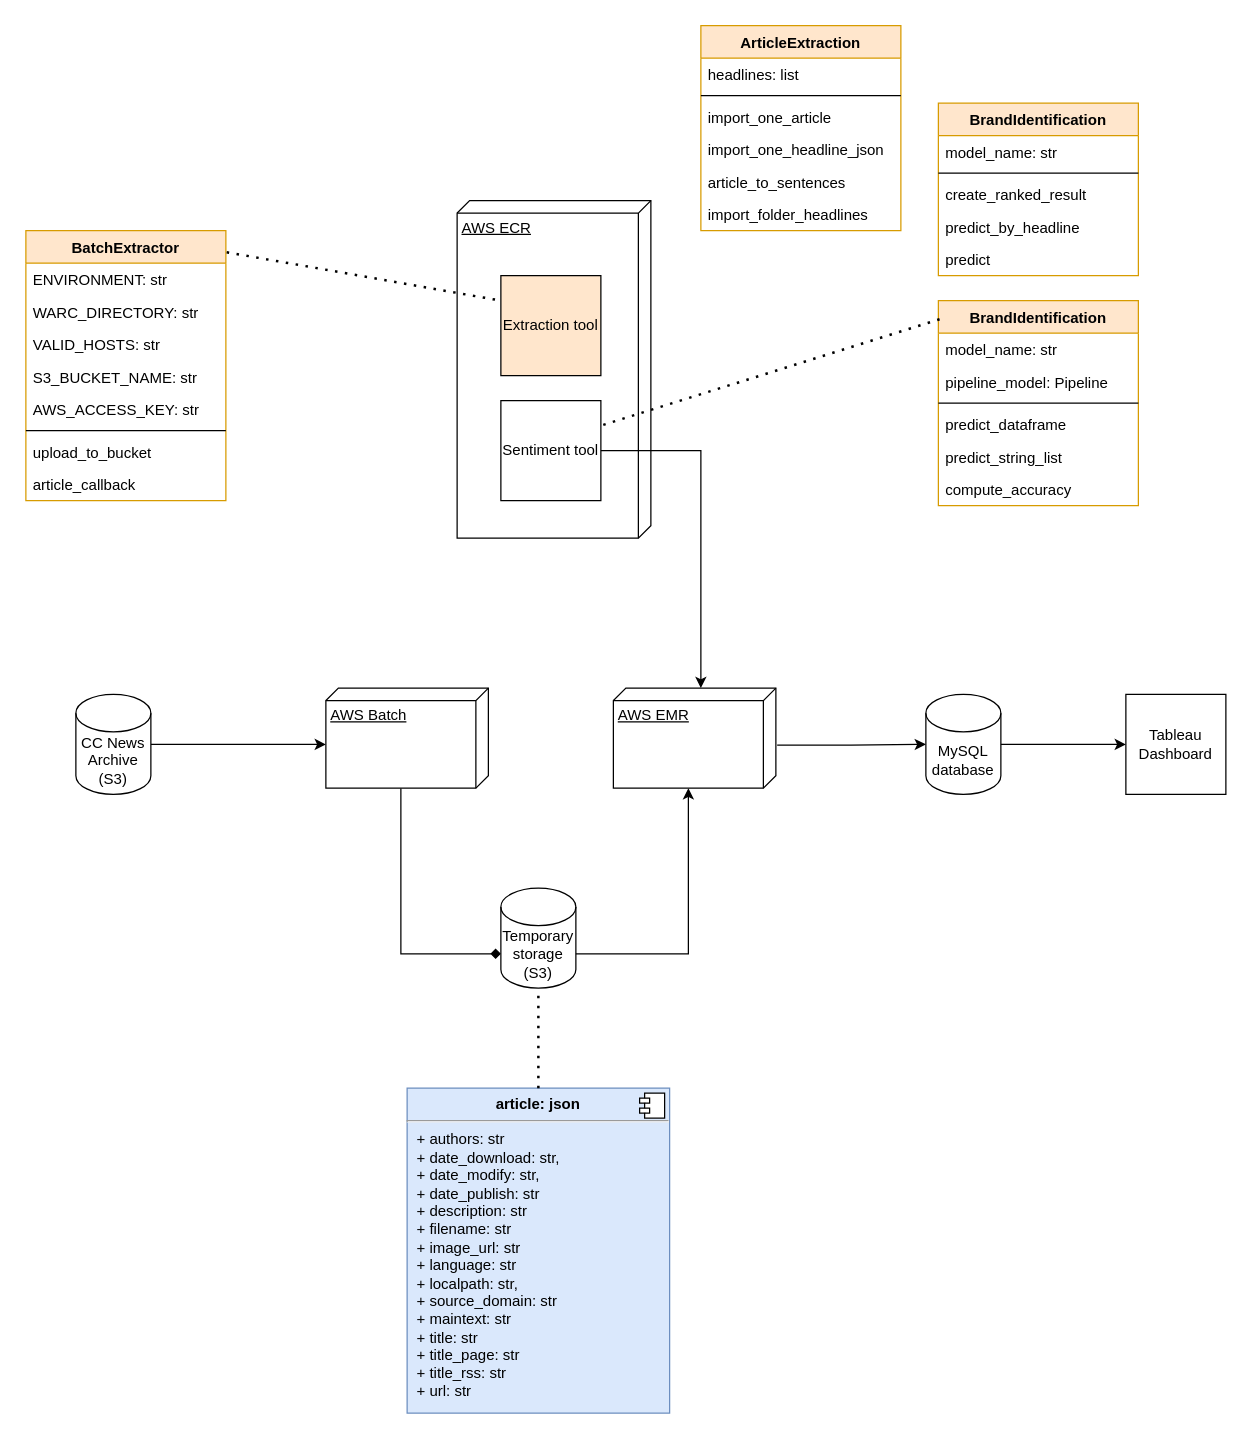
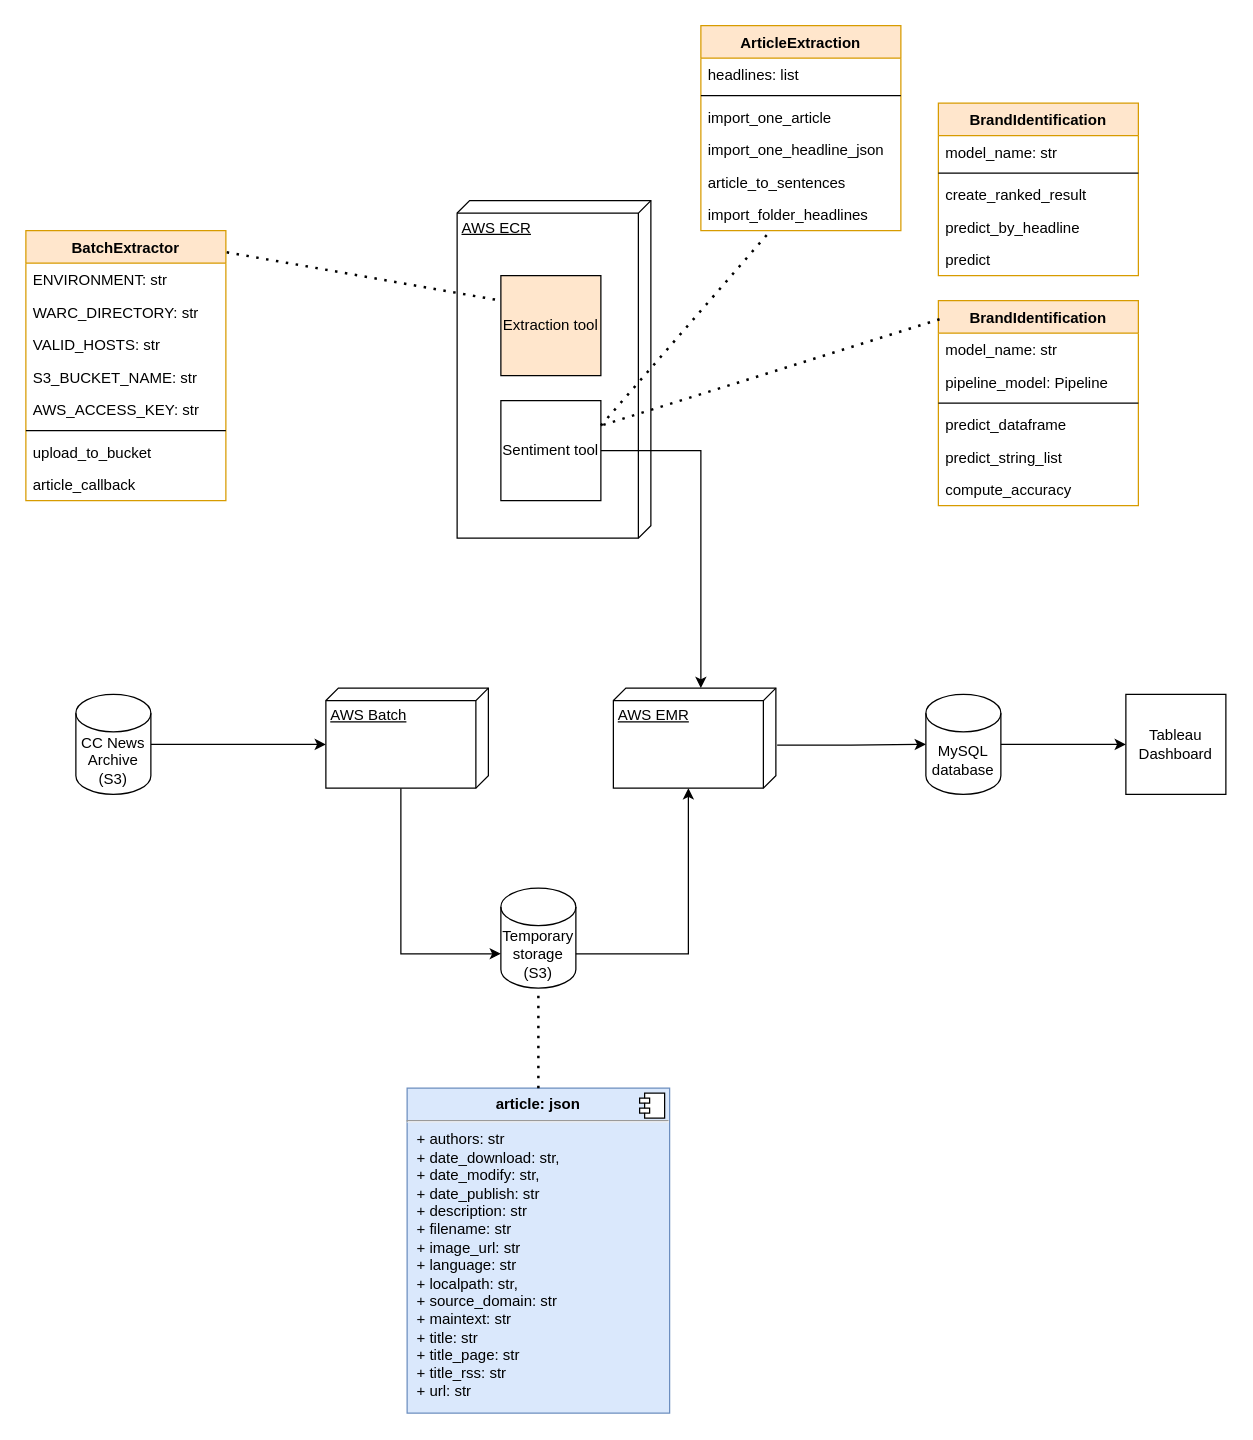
+ <mxCell id="47" value="" style="endArrow=none;dashed=1;html=1;dashPattern=1 3;strokeWidth=2;rounded=0;fontColor=none;entryX=1;entryY=0.25;entryDx=0;entryDy=0;exitX=0.329;exitY=1.137;exitDx=0;exitDy=0;exitPerimeter=0;" edge="1" parent="1" source="33" target="4"><mxGeometry width="50" height="50" relative="1" as="geometry"><mxPoint x="190.64" y="211.28" as="sourcePoint" /><mxPoint x="410" y="250" as="targetPoint" /></mxGeometry></mxCell>
- <mxCell id="18" value="" style="endArrow=diamond;html=1;rounded=0;fontColor=none;entryX=0;entryY=0;entryDx=0;entryDy=52.5;entryPerimeter=0;exitX=0;exitY=0;exitDx=80;exitDy=70;exitPerimeter=0;edgeStyle=orthogonalEdgeStyle;" edge="1" parent="1" source="23" target="16"><mxGeometry width="50" height="50" relative="1" as="geometry"><mxPoint x="300" y="650" as="sourcePoint" /><mxPoint x="440" y="670" as="targetPoint" /></mxGeometry></mxCell>
+ <mxCell id="18" value="" style="endArrow=classic;html=1;rounded=0;fontColor=none;entryX=0;entryY=0;entryDx=0;entryDy=52.5;entryPerimeter=0;exitX=0;exitY=0;exitDx=80;exitDy=70;exitPerimeter=0;edgeStyle=orthogonalEdgeStyle;" edge="1" parent="1" source="23" target="16"><mxGeometry width="50" height="50" relative="1" as="geometry"><mxPoint x="300" y="650" as="sourcePoint" /><mxPoint x="440" y="670" as="targetPoint" /></mxGeometry></mxCell>
